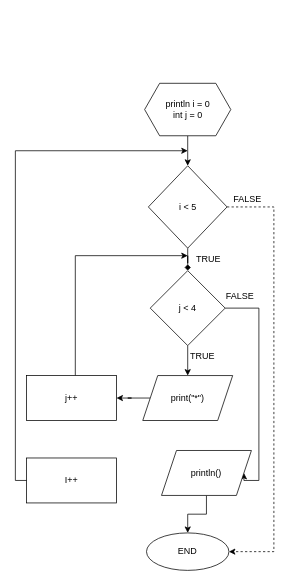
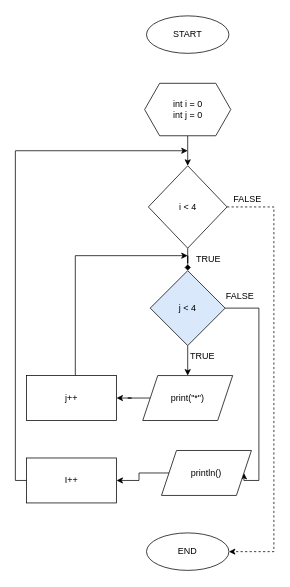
+ <mxCell id="2" value="START" style="ellipse;whiteSpace=wrap;html=1;" parent="1" vertex="1"><mxGeometry x="195" y="20" width="110" height="50" as="geometry" /></mxCell>
- <mxCell id="4" value="println i = 0&lt;br&gt;int j = 0" style="shape=hexagon;perimeter=hexagonPerimeter2;whiteSpace=wrap;html=1;fixedSize=1;" parent="1" vertex="1"><mxGeometry x="192.5" y="110" width="115" height="70" as="geometry" /></mxCell>
+ <mxCell id="4" value="int i = 0&lt;br&gt;int j = 0" style="shape=hexagon;perimeter=hexagonPerimeter2;whiteSpace=wrap;html=1;fixedSize=1;" parent="1" vertex="1"><mxGeometry x="192.5" y="110" width="115" height="70" as="geometry" /></mxCell>
- <mxCell id="7" value="i &amp;lt; 5" style="rhombus;whiteSpace=wrap;html=1;" parent="1" vertex="1"><mxGeometry x="197.5" y="220" width="105" height="110" as="geometry" /></mxCell>
+ <mxCell id="7" value="i &amp;lt; 4" style="rhombus;whiteSpace=wrap;html=1;" parent="1" vertex="1"><mxGeometry x="197.5" y="220" width="105" height="110" as="geometry" /></mxCell>
- <mxCell id="10" value="j &amp;lt; 4" style="rhombus;whiteSpace=wrap;html=1;" vertex="1" parent="1"><mxGeometry x="200" y="360" width="100" height="100" as="geometry" /></mxCell>
+ <mxCell id="10" value="j &amp;lt; 4" style="rhombus;whiteSpace=wrap;html=1;fillColor=#dae8fc;" vertex="1" parent="1"><mxGeometry x="200" y="360" width="100" height="100" as="geometry" /></mxCell>
- <mxCell id="18" value="" style="edgeStyle=orthogonalEdgeStyle;rounded=0;orthogonalLoop=1;jettySize=auto;html=1;" edge="1" parent="1" source="19" target="15"><mxGeometry relative="1" as="geometry" /></mxCell>
+ <mxCell id="18" value="" style="edgeStyle=orthogonalEdgeStyle;rounded=0;orthogonalLoop=1;jettySize=auto;html=1;" edge="1" parent="1" source="19" target="14"><mxGeometry relative="1" as="geometry" /></mxCell>
